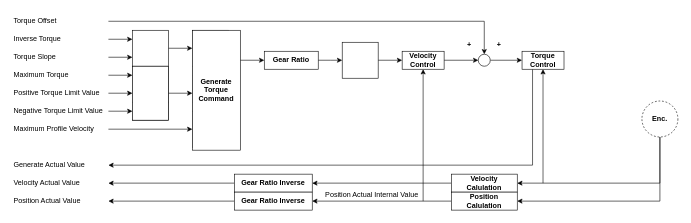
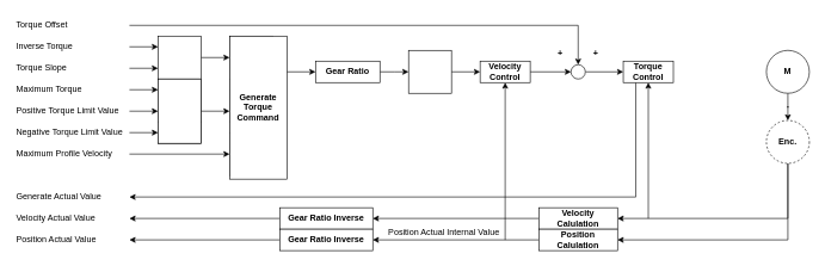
+ <mxCell id="38" value="&lt;b&gt;M&lt;/b&gt;" style="ellipse;whiteSpace=wrap;html=1;aspect=fixed;" vertex="1" parent="1"><mxGeometry x="1070" y="70" width="60" height="60" as="geometry" /></mxCell>
+ <mxCell id="37" value="" style="edgeStyle=orthogonalEdgeStyle;rounded=0;orthogonalLoop=1;jettySize=auto;html=1;" edge="1" parent="1" source="38" target="41"><mxGeometry relative="1" as="geometry" /></mxCell>
